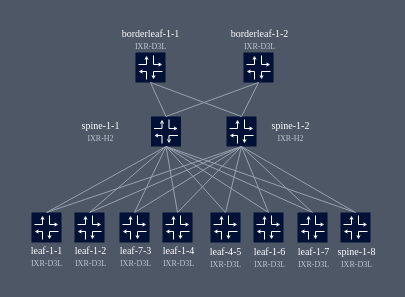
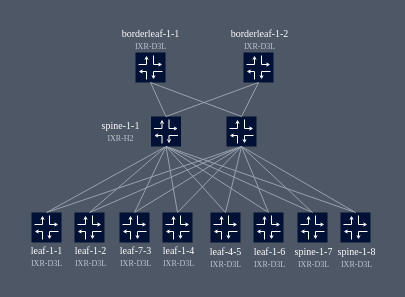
- <mxCell id="18" value="&lt;font&gt;spine-1-1&lt;br&gt;&lt;span style=&quot;color: rgb(190 , 200 , 210)&quot;&gt;&lt;font style=&quot;font-size: 8px&quot;&gt;IXR-H2&lt;/font&gt;&lt;/span&gt;&lt;br&gt;&lt;/font&gt;" style="text;html=1;align=center;verticalAlign=middle;resizable=0;points=[];autosize=1;fontSize=10;fontFamily=Google Sans;fontStyle=0;fontColor=#FFFFFF;connectable=0;fontSource=https%3A%2F%2Ffonts.googleapis.com%2Fcss%3Ffamily%3DGoogle%2BSans;" parent="1" vertex="1"><mxGeometry x="70" y="112.5" width="59" height="37" as="geometry" /></mxCell>
+ <mxCell id="18" value="&lt;font&gt;spine-1-1&lt;br&gt;&lt;span style=&quot;color: rgb(190 , 200 , 210)&quot;&gt;&lt;font style=&quot;font-size: 8px&quot;&gt;IXR-H2&lt;/font&gt;&lt;/span&gt;&lt;br&gt;&lt;/font&gt;" style="text;html=1;align=center;verticalAlign=middle;resizable=0;points=[];autosize=1;fontSize=10;fontFamily=Google Sans;fontStyle=0;fontColor=#FFFFFF;connectable=0;fontSource=https%3A%2F%2Ffonts.googleapis.com%2Fcss%3Ffamily%3DGoogle%2BSans;" parent="1" vertex="1"><mxGeometry x="90" y="112.5" width="59" height="37" as="geometry" /></mxCell>
- <mxCell id="25" value="&lt;font&gt;spine-1-2&lt;br&gt;&lt;span style=&quot;color: rgb(190 , 200 , 210)&quot;&gt;&lt;font style=&quot;font-size: 8px&quot;&gt;IXR-H2&lt;/font&gt;&lt;/span&gt;&lt;br&gt;&lt;/font&gt;" style="text;html=1;align=center;verticalAlign=middle;resizable=0;points=[];autosize=1;fontSize=10;fontFamily=Google Sans;fontStyle=0;fontColor=#FFFFFF;connectable=0;fontSource=https%3A%2F%2Ffonts.googleapis.com%2Fcss%3Ffamily%3DGoogle%2BSans;" parent="1" vertex="1"><mxGeometry x="259" y="112.5" width="61" height="37" as="geometry" /></mxCell>
- <mxCell id="66" value="&lt;font&gt;leaf-1-7&lt;br&gt;&lt;font color=&quot;#bec8d2&quot; style=&quot;font-size: 8px&quot;&gt;IXR-D3L&lt;/font&gt;&lt;br&gt;&lt;/font&gt;" style="text;html=1;align=center;verticalAlign=middle;resizable=0;points=[];autosize=1;fontSize=10;fontFamily=Google Sans;fontStyle=0;fontColor=#FFFFFF;fontSource=https%3A%2F%2Ffonts.googleapis.com%2Fcss%3Ffamily%3DGoogle%2BSans;" parent="1" vertex="1"><mxGeometry x="286" y="238" width="53" height="37" as="geometry" /></mxCell>
+ <mxCell id="66" value="&lt;font&gt;spine-1-7&lt;br&gt;&lt;font color=&quot;#bec8d2&quot; style=&quot;font-size: 8px&quot;&gt;IXR-D3L&lt;/font&gt;&lt;br&gt;&lt;/font&gt;" style="text;html=1;align=center;verticalAlign=middle;resizable=0;points=[];autosize=1;fontSize=10;fontFamily=Google Sans;fontStyle=0;fontColor=#FFFFFF;fontSource=https%3A%2F%2Ffonts.googleapis.com%2Fcss%3Ffamily%3DGoogle%2BSans;" parent="1" vertex="1"><mxGeometry x="286" y="238" width="53" height="37" as="geometry" /></mxCell>
